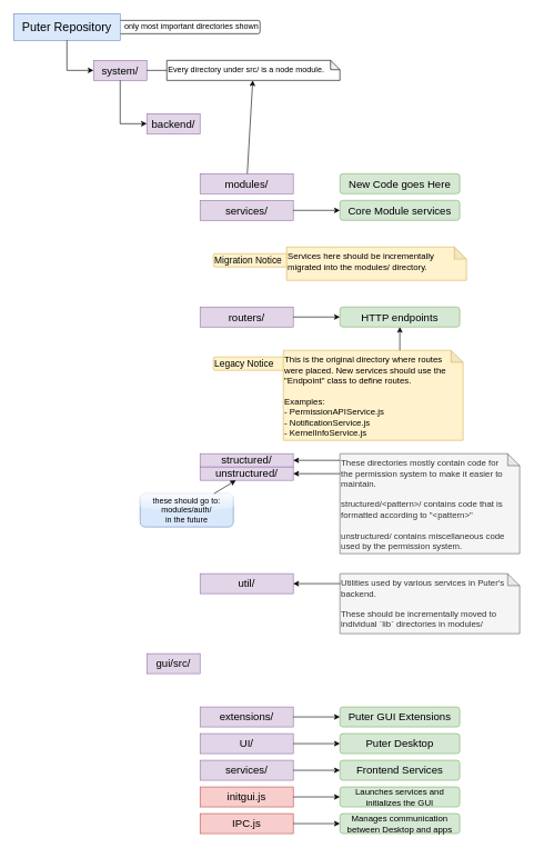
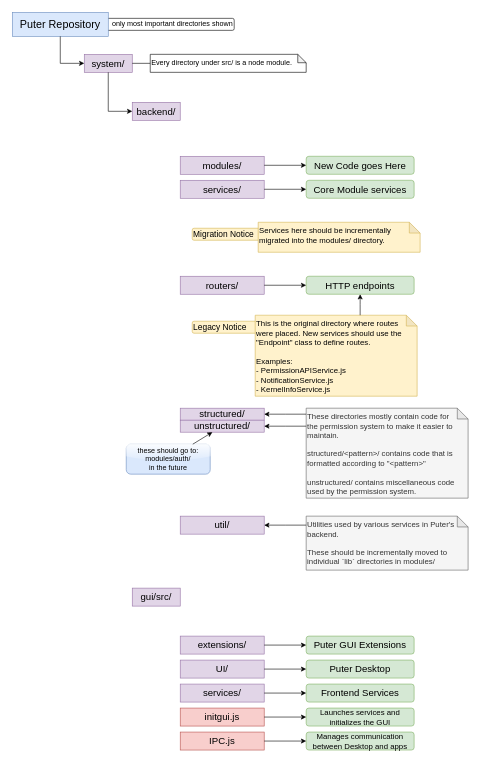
- <mxCell id="30" value="" style="endArrow=classic;html=1;rounded=0;" edge="1" parent="1" source="28" target="6"><mxGeometry width="50" height="50" relative="1" as="geometry"><mxPoint x="310" y="160" as="sourcePoint" /><mxPoint x="360" y="110" as="targetPoint" /></mxGeometry></mxCell>
+ <mxCell id="30" value="" style="endArrow=classic;html=1;rounded=0;" edge="1" parent="1" source="28" target="29"><mxGeometry width="50" height="50" relative="1" as="geometry"><mxPoint x="310" y="160" as="sourcePoint" /><mxPoint x="360" y="110" as="targetPoint" /></mxGeometry></mxCell>
